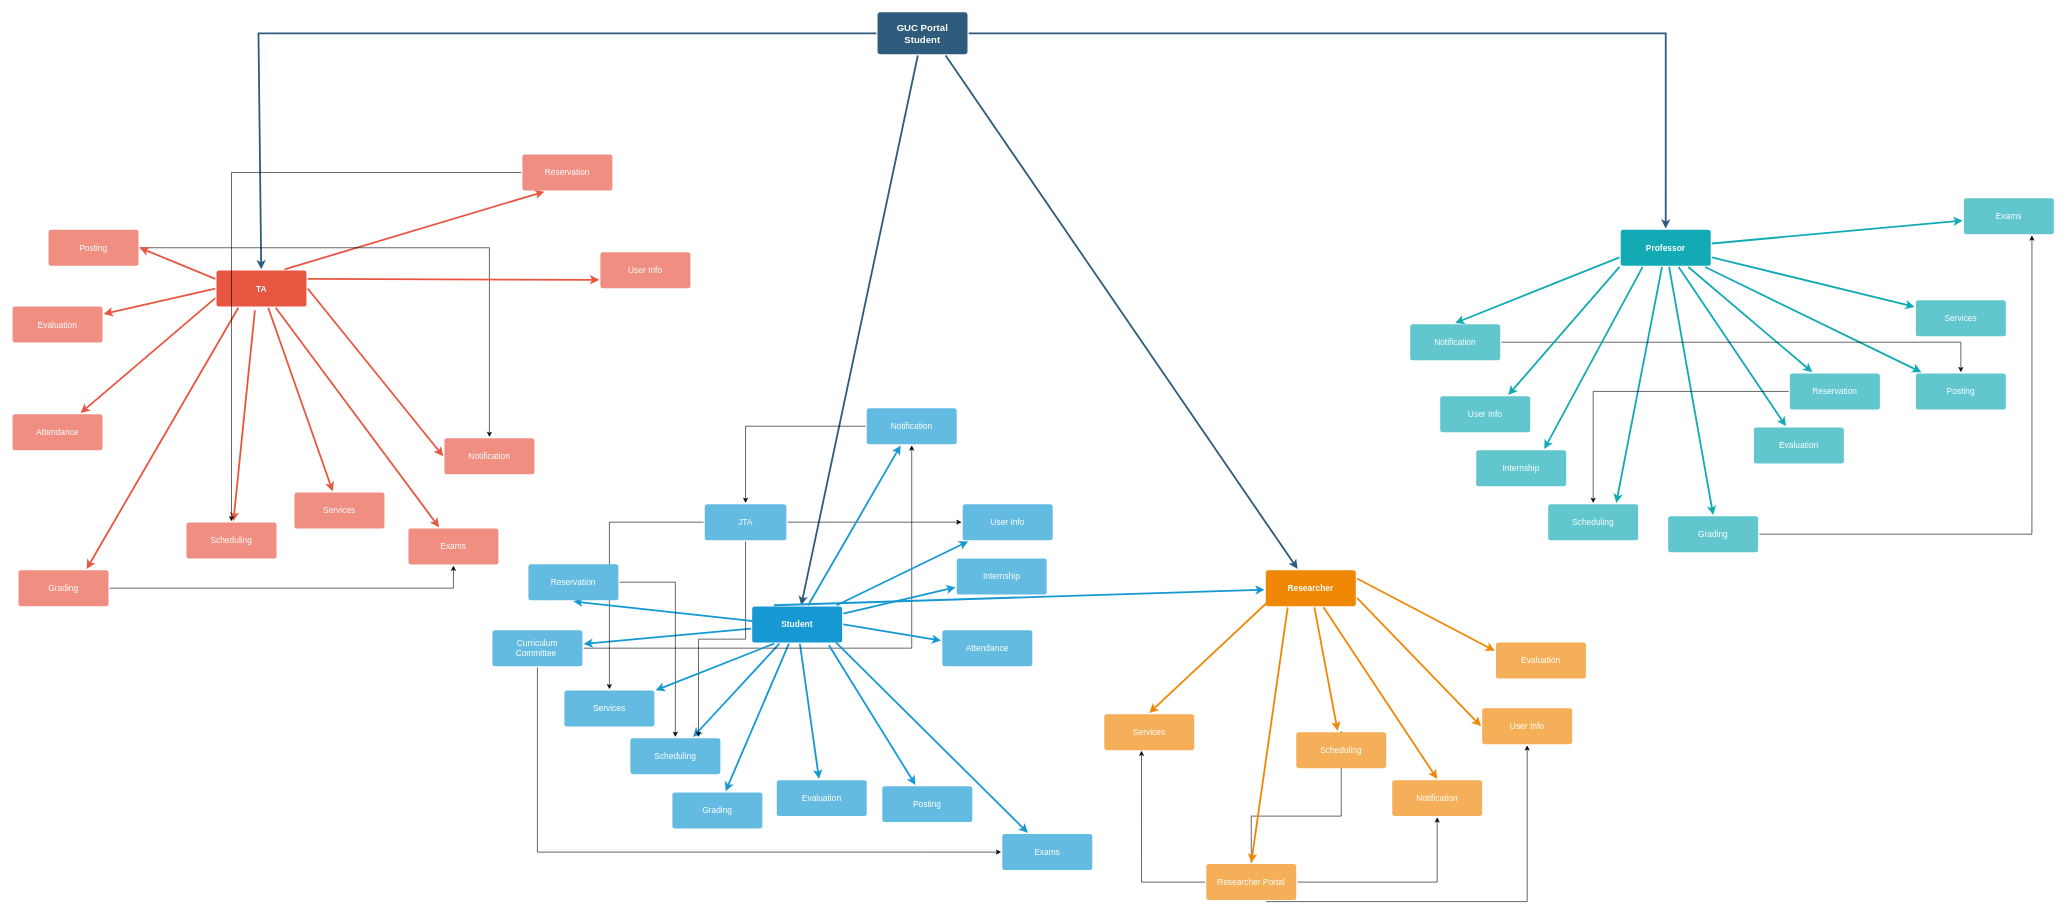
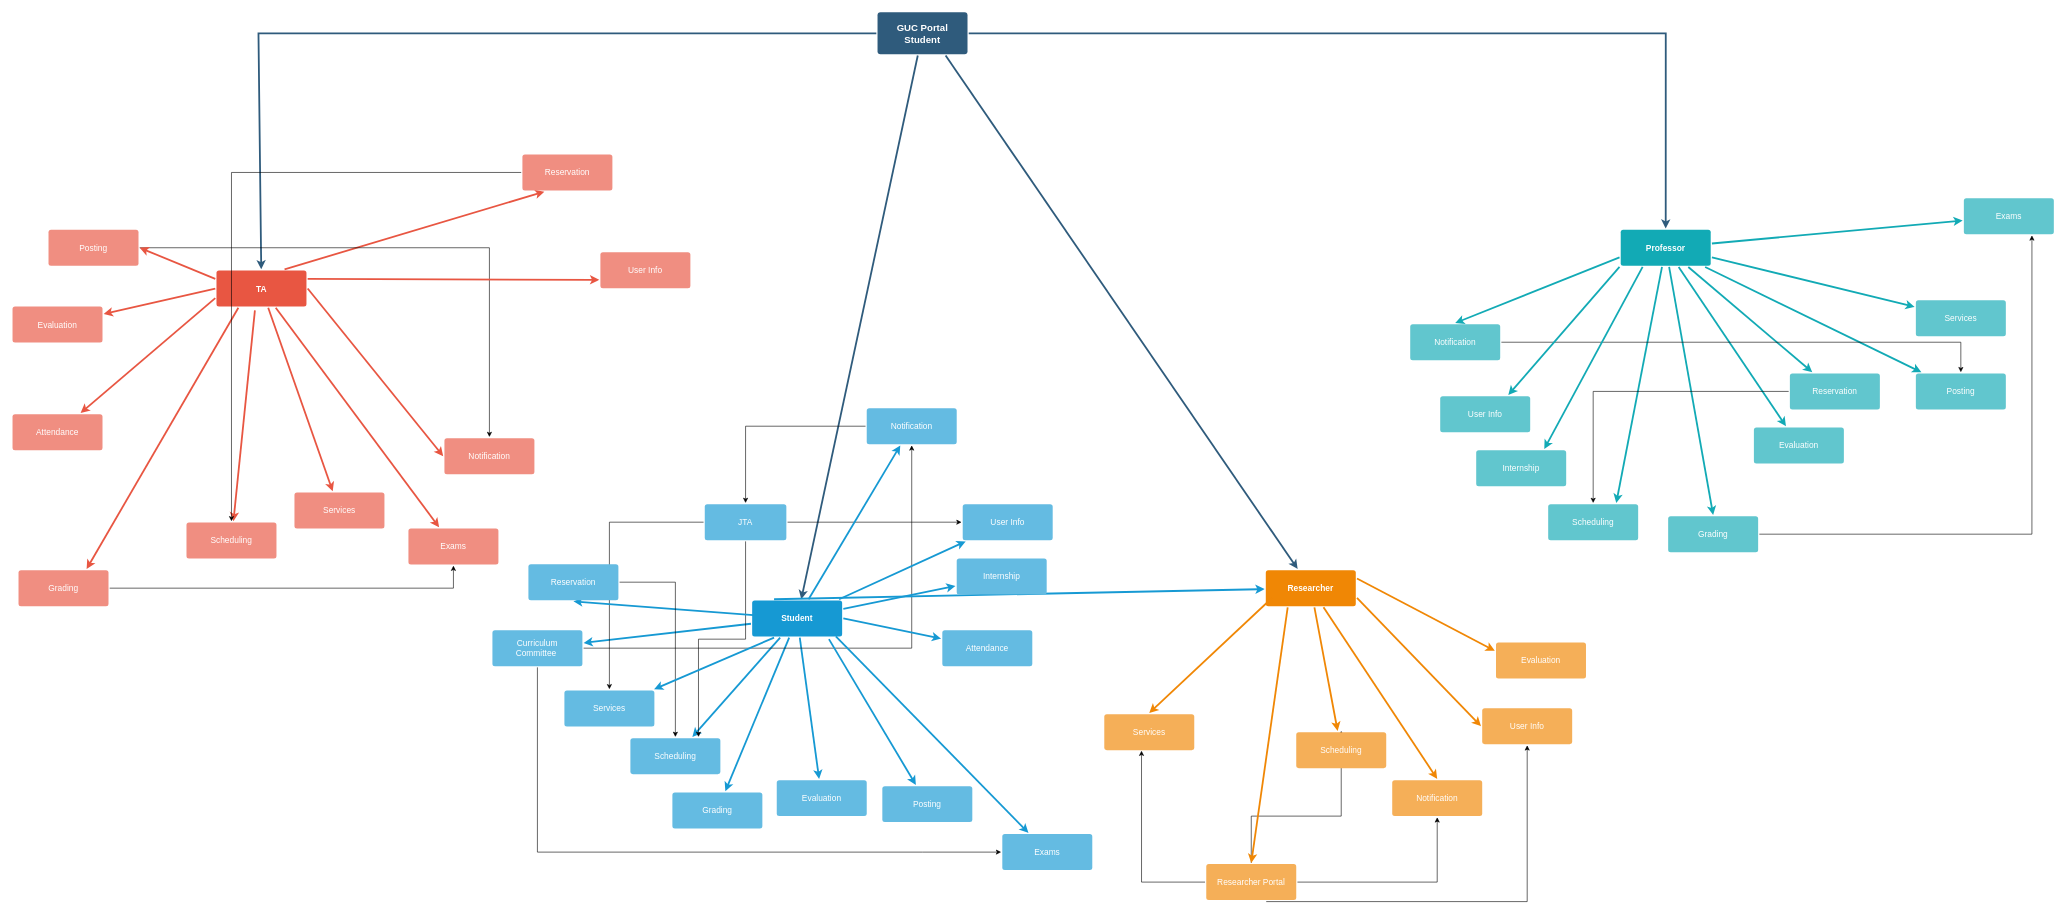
- <mxCell id="18" value="Student" style="rounded=1;whiteSpace=wrap;html=1;shadow=0;labelBackgroundColor=none;strokeColor=none;strokeWidth=3;fillColor=#1699d3;fontFamily=Helvetica;fontSize=14;fontColor=#FFFFFF;align=center;spacing=5;fontStyle=1;arcSize=7;perimeterSpacing=2;" parent="1" vertex="1"><mxGeometry x="1253" y="1010.5" width="150" height="60" as="geometry" /></mxCell>
+ <mxCell id="18" value="Student" style="rounded=1;whiteSpace=wrap;html=1;shadow=0;labelBackgroundColor=none;strokeColor=none;strokeWidth=3;fillColor=#1699d3;fontFamily=Helvetica;fontSize=14;fontColor=#FFFFFF;align=center;spacing=5;fontStyle=1;arcSize=7;perimeterSpacing=2;" parent="1" vertex="1"><mxGeometry x="1253" y="1000.5" width="150" height="60" as="geometry" /></mxCell>
